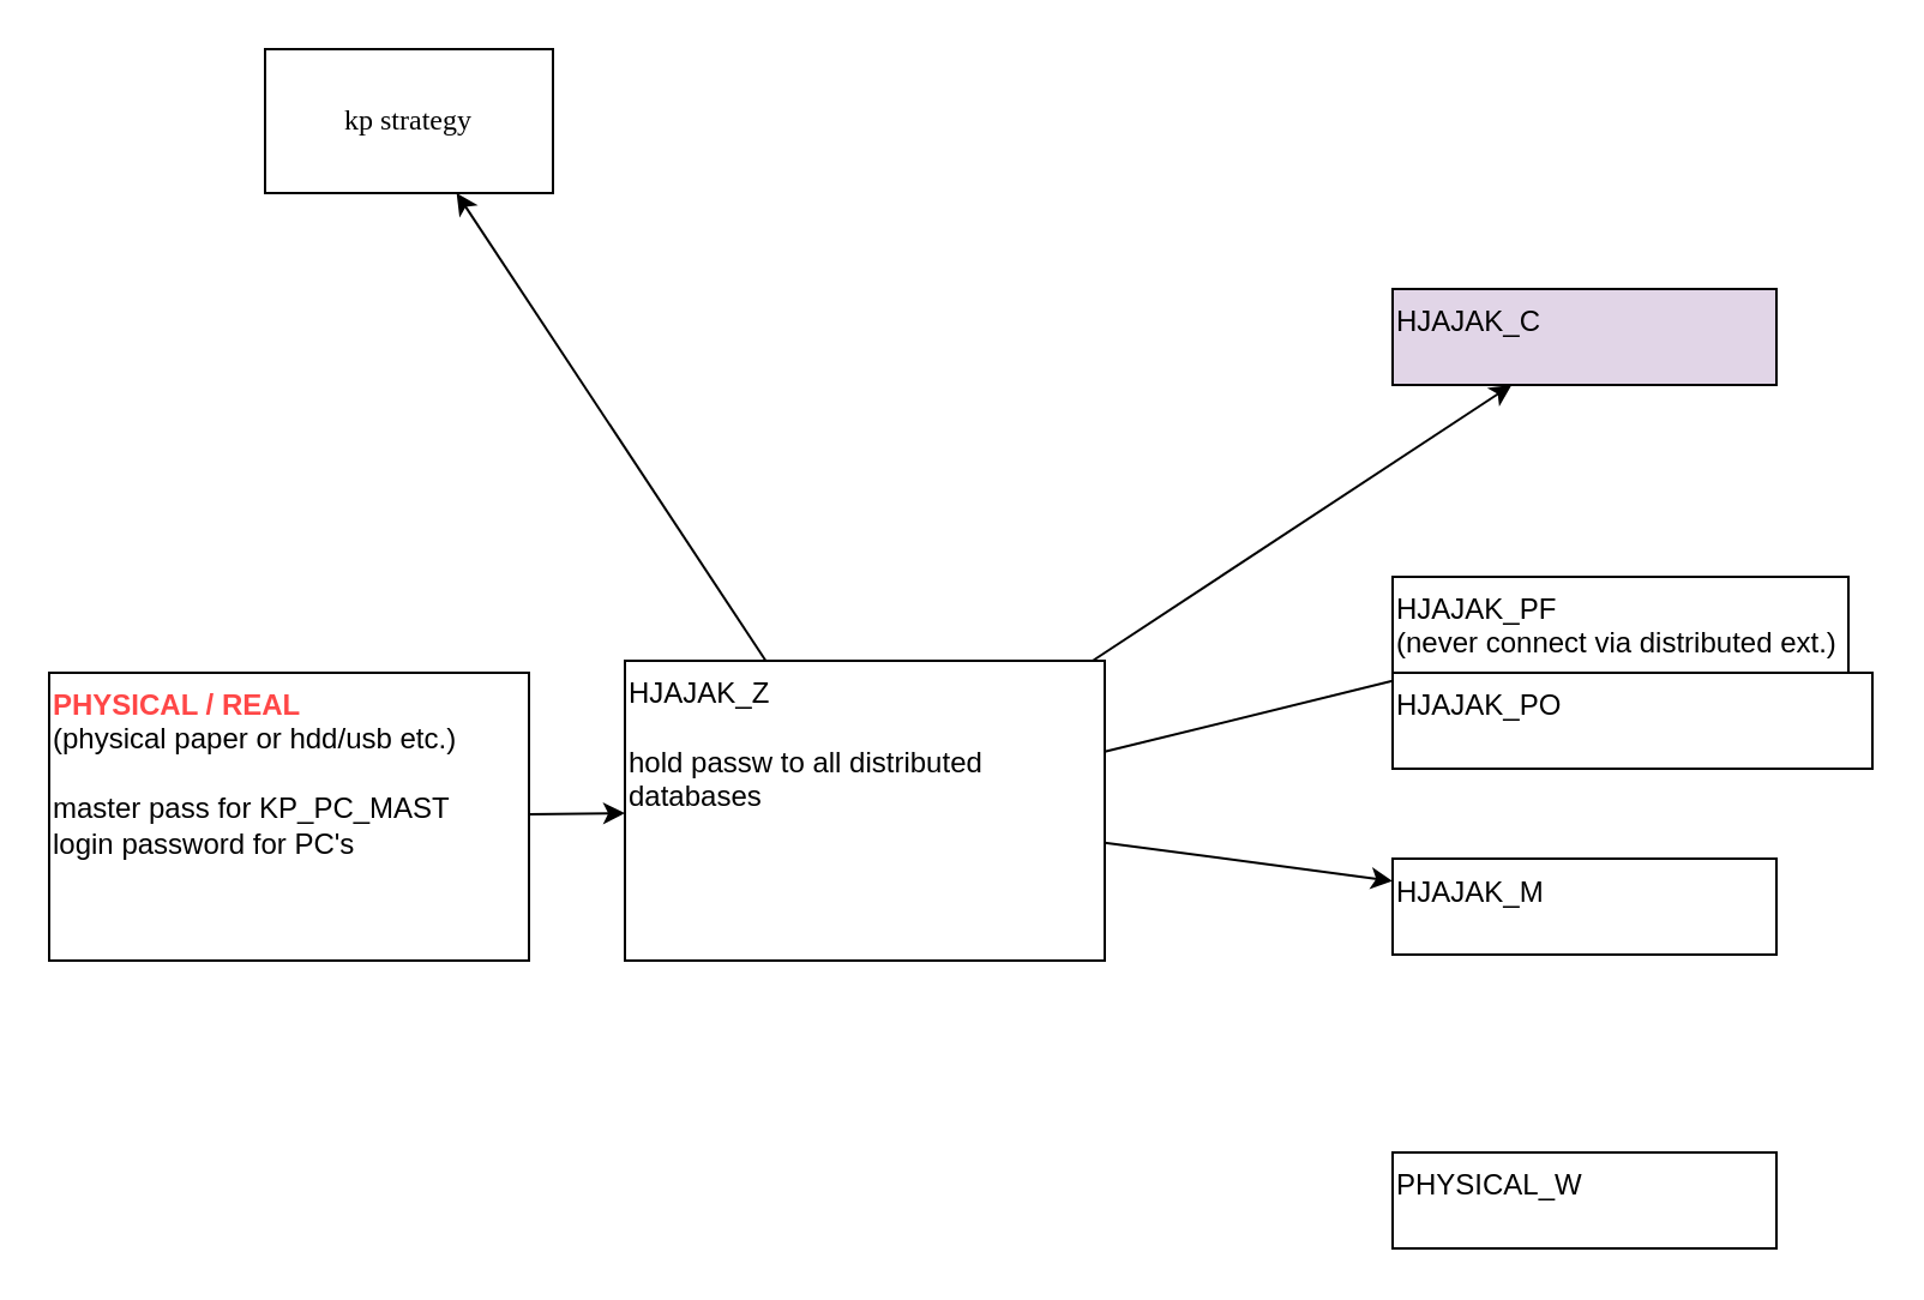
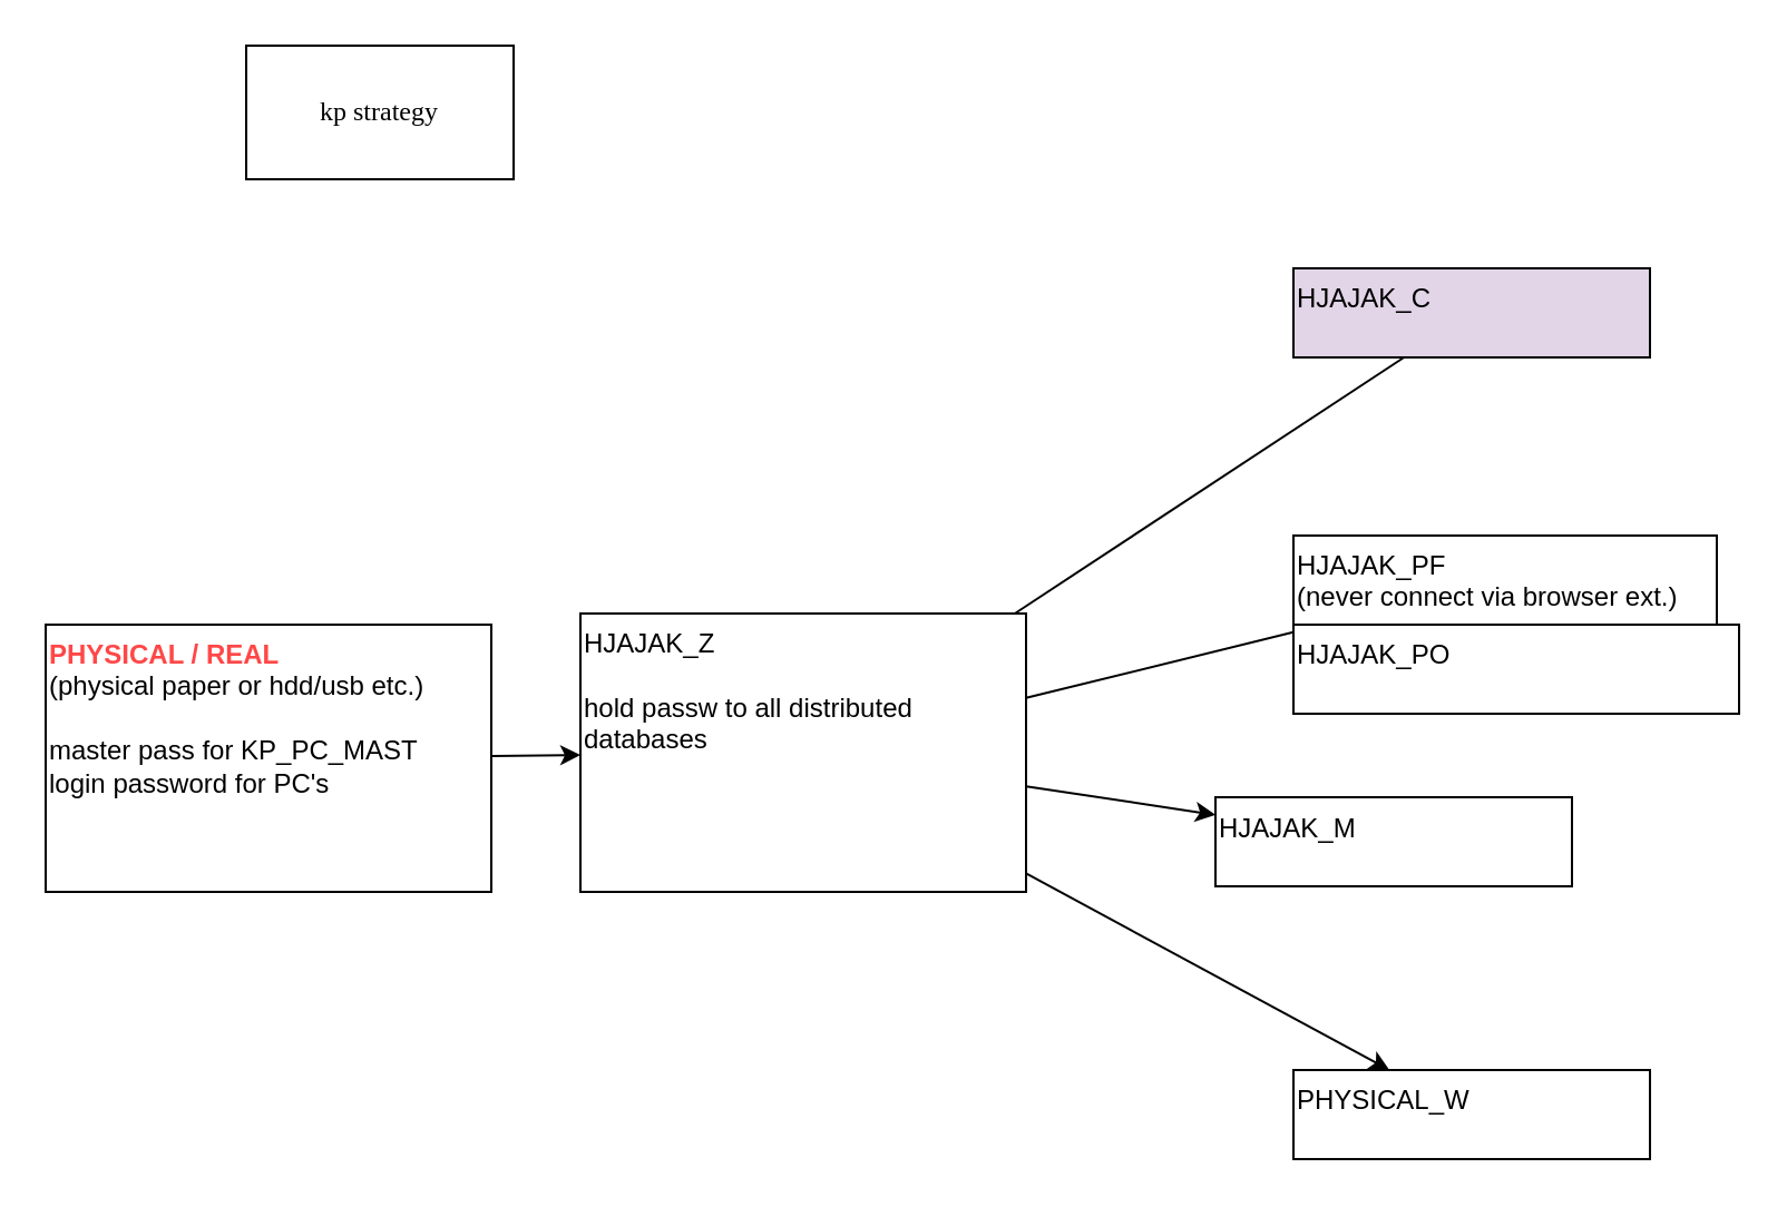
- <mxCell id="8" style="edgeStyle=none;rounded=0;orthogonalLoop=1;jettySize=auto;html=1;" edge="1" parent="1" source="10" target="12"><mxGeometry relative="1" as="geometry" /></mxCell>
+ <mxCell id="8" style="edgeStyle=none;rounded=0;orthogonalLoop=1;jettySize=auto;html=1;endArrow=none;" edge="1" parent="1" source="10" target="12"><mxGeometry relative="1" as="geometry" /></mxCell>
- <mxCell id="7" style="edgeStyle=none;rounded=0;orthogonalLoop=1;jettySize=auto;html=1;" edge="1" parent="1" source="10" target="2"><mxGeometry relative="1" as="geometry" /></mxCell>
+ <mxCell id="7" style="edgeStyle=none;rounded=0;orthogonalLoop=1;jettySize=auto;html=1;" edge="1" parent="1" source="10" target="3"><mxGeometry relative="1" as="geometry" /></mxCell>
- <mxCell id="13" value="HJAJAK_PF&lt;br&gt;(never connect via distributed ext.)" style="rounded=0;whiteSpace=wrap;html=1;verticalAlign=top;align=left;" vertex="1" parent="1"><mxGeometry x="580" y="240" width="190" height="40" as="geometry" /></mxCell>
+ <mxCell id="13" value="HJAJAK_PF&lt;br&gt;(never connect via browser ext.)" style="rounded=0;whiteSpace=wrap;html=1;verticalAlign=top;align=left;" vertex="1" parent="1"><mxGeometry x="580" y="240" width="190" height="40" as="geometry" /></mxCell>
- <mxCell id="11" value="HJAJAK_M" style="rounded=0;whiteSpace=wrap;html=1;align=left;verticalAlign=top;" vertex="1" parent="1"><mxGeometry x="580" y="357.5" width="160" height="40" as="geometry" /></mxCell>
+ <mxCell id="11" value="HJAJAK_M" style="rounded=0;whiteSpace=wrap;html=1;align=left;verticalAlign=top;" vertex="1" parent="1"><mxGeometry x="545" y="357.5" width="160" height="40" as="geometry" /></mxCell>
